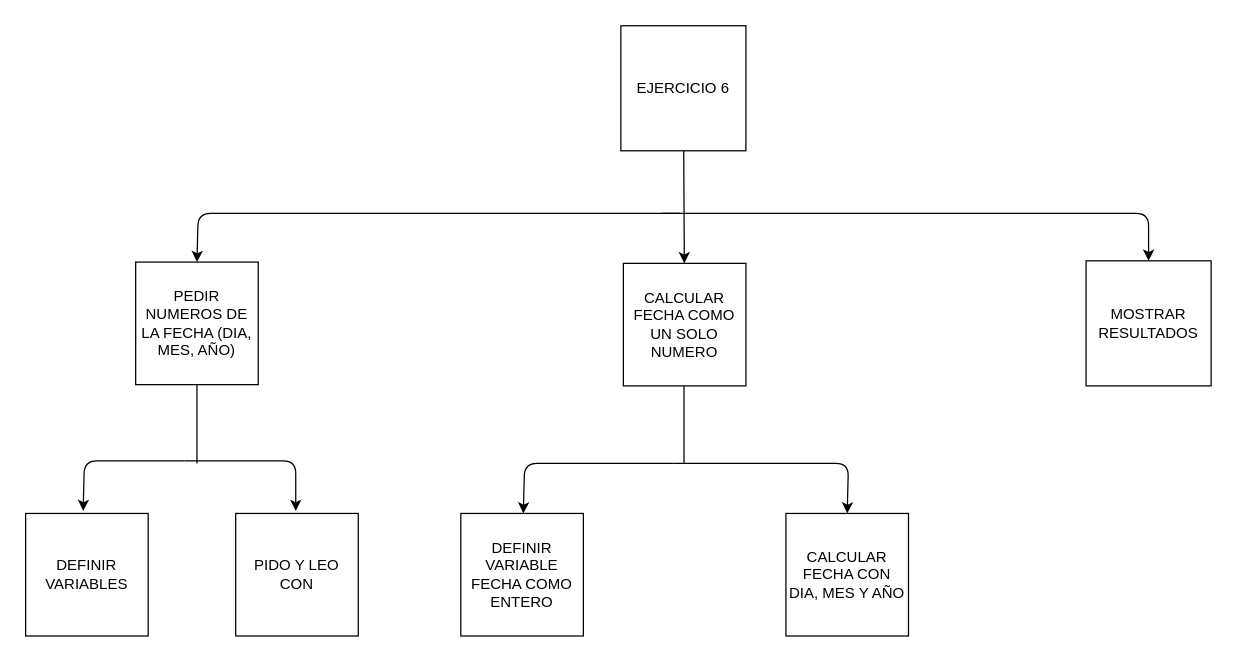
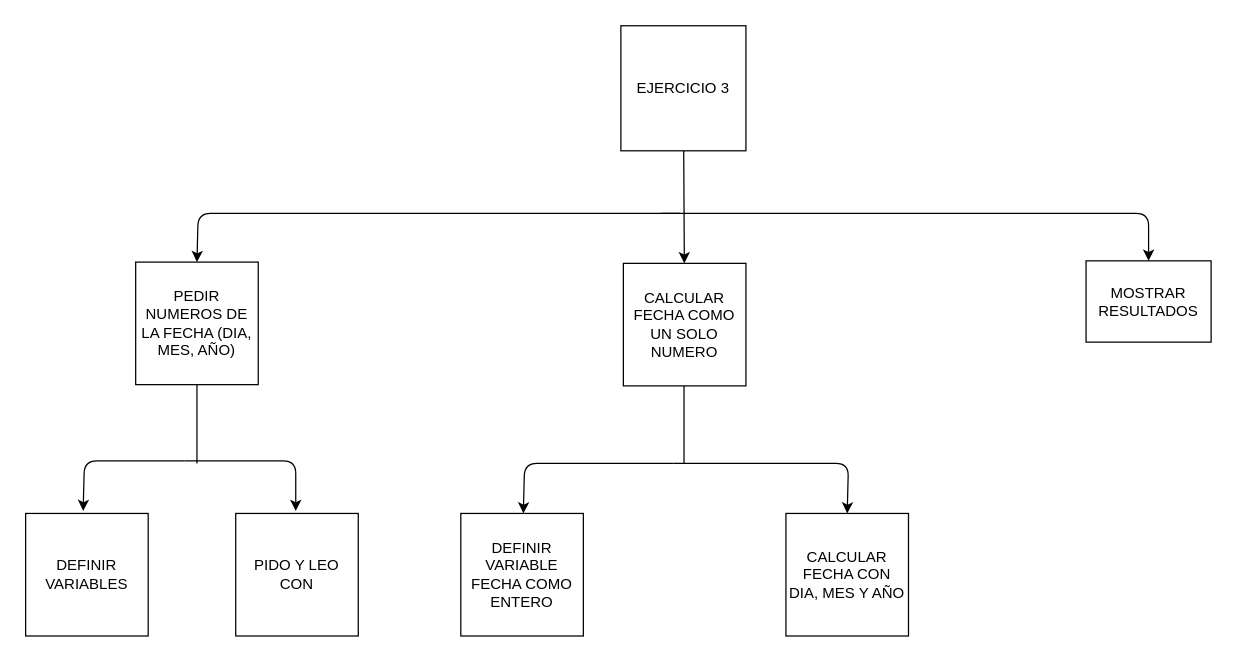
- <mxCell id="5" value="EJERCICIO 6" style="whiteSpace=wrap;html=1;aspect=fixed;" vertex="1" parent="1"><mxGeometry x="496" y="20" width="100" height="100" as="geometry" /></mxCell>
+ <mxCell id="5" value="EJERCICIO 3" style="whiteSpace=wrap;html=1;aspect=fixed;" vertex="1" parent="1"><mxGeometry x="496" y="20" width="100" height="100" as="geometry" /></mxCell>
- <mxCell id="8" value="MOSTRAR RESULTADOS" style="whiteSpace=wrap;html=1;aspect=fixed;" vertex="1" parent="1"><mxGeometry x="868" y="208" width="100" height="100" as="geometry" /></mxCell>
+ <mxCell id="8" value="MOSTRAR RESULTADOS" style="whiteSpace=wrap;html=1;aspect=fixed;" vertex="1" parent="1"><mxGeometry x="868" y="208" width="100" height="65" as="geometry" /></mxCell>
